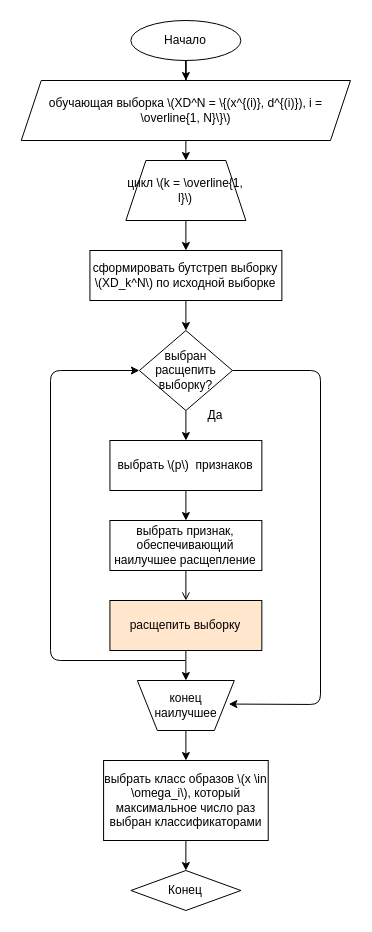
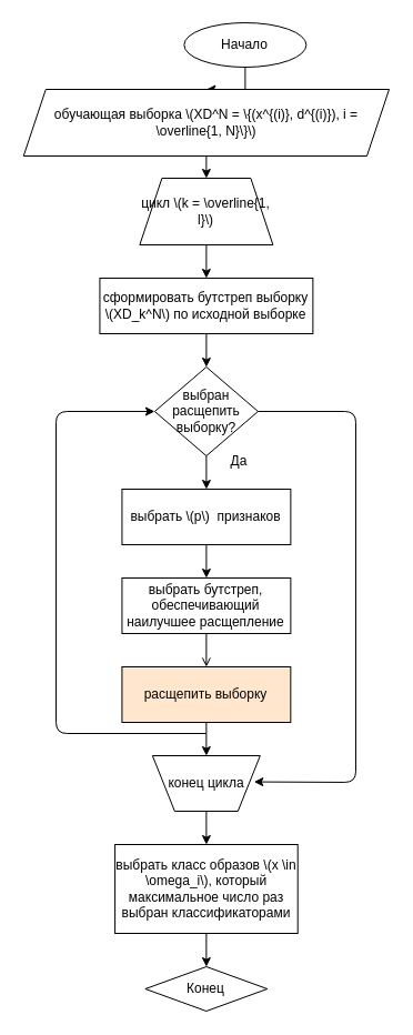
- <mxCell id="3" value="Начало" style="ellipse;whiteSpace=wrap;html=1;" parent="1" vertex="1"><mxGeometry x="130.37" y="20" width="110" height="40" as="geometry" /></mxCell>
+ <mxCell id="3" value="Начало" style="ellipse;whiteSpace=wrap;html=1;" parent="1" vertex="1"><mxGeometry x="165.37" y="20" width="110" height="40" as="geometry" /></mxCell>
- <mxCell id="14" value="выбрать признак, обеспечивающий наилучшее расщепление" style="rounded=0;whiteSpace=wrap;html=1;" vertex="1" parent="1"><mxGeometry x="109.44" y="520" width="151.92" height="50" as="geometry" /></mxCell>
+ <mxCell id="14" value="выбрать бутстреп, обеспечивающий наилучшее расщепление" style="rounded=0;whiteSpace=wrap;html=1;" vertex="1" parent="1"><mxGeometry x="109.44" y="520" width="151.92" height="50" as="geometry" /></mxCell>
- <mxCell id="22" value="конец наилучшее" style="shape=trapezoid;perimeter=trapezoidPerimeter;whiteSpace=wrap;html=1;fixedSize=1;rounded=0;direction=west;" vertex="1" parent="1"><mxGeometry x="136.89" y="680" width="96.95" height="50" as="geometry" /></mxCell>
+ <mxCell id="22" value="конец цикла" style="shape=trapezoid;perimeter=trapezoidPerimeter;whiteSpace=wrap;html=1;fixedSize=1;rounded=0;direction=west;" vertex="1" parent="1"><mxGeometry x="136.89" y="680" width="96.95" height="50" as="geometry" /></mxCell>
